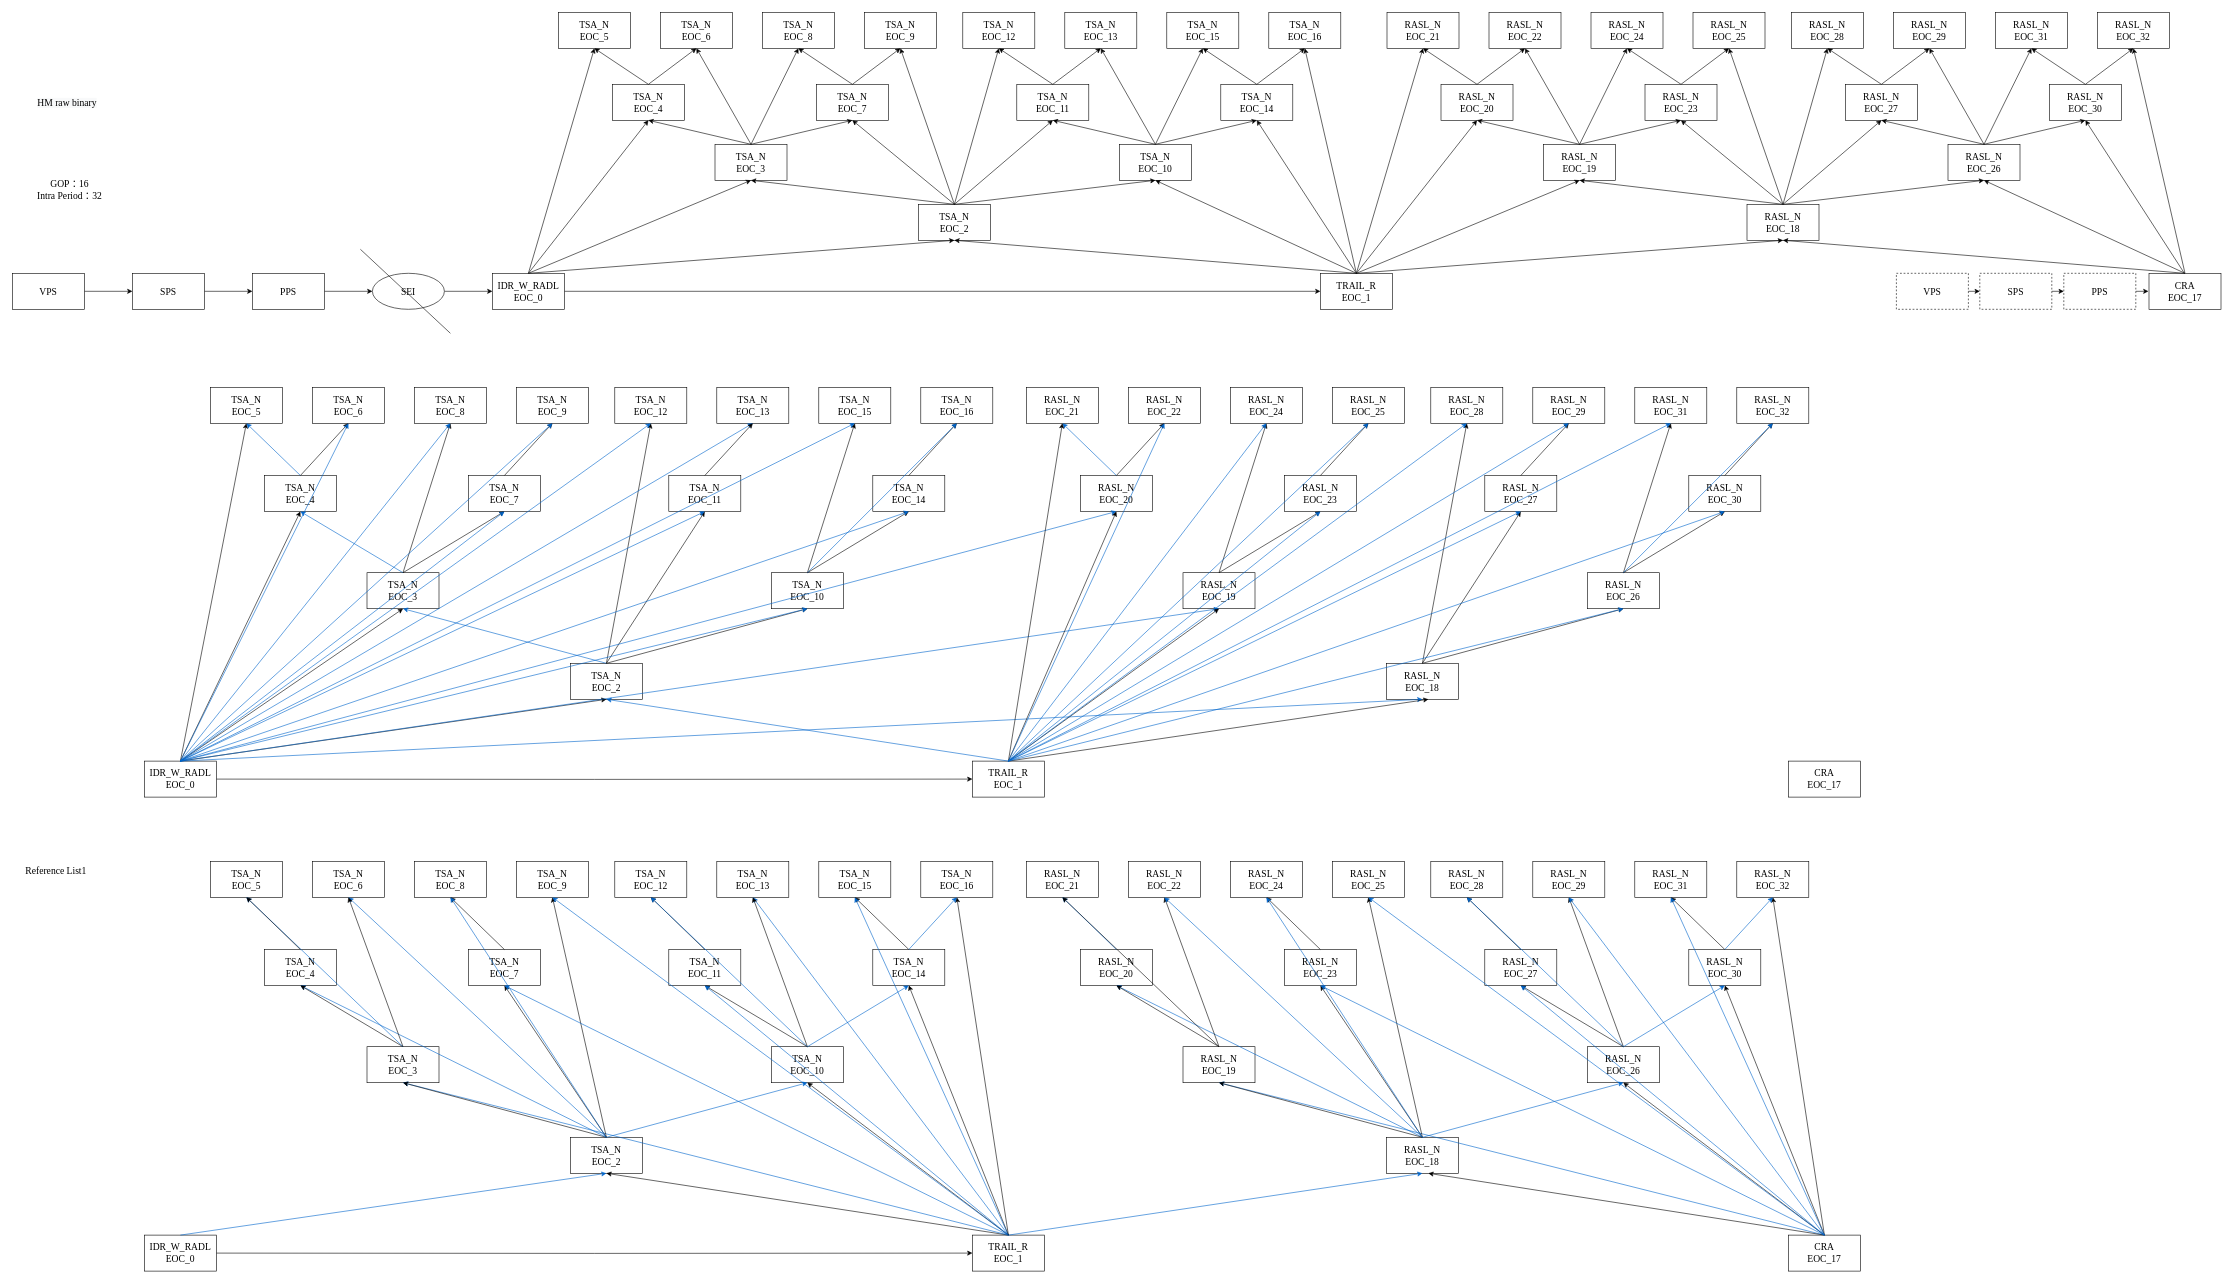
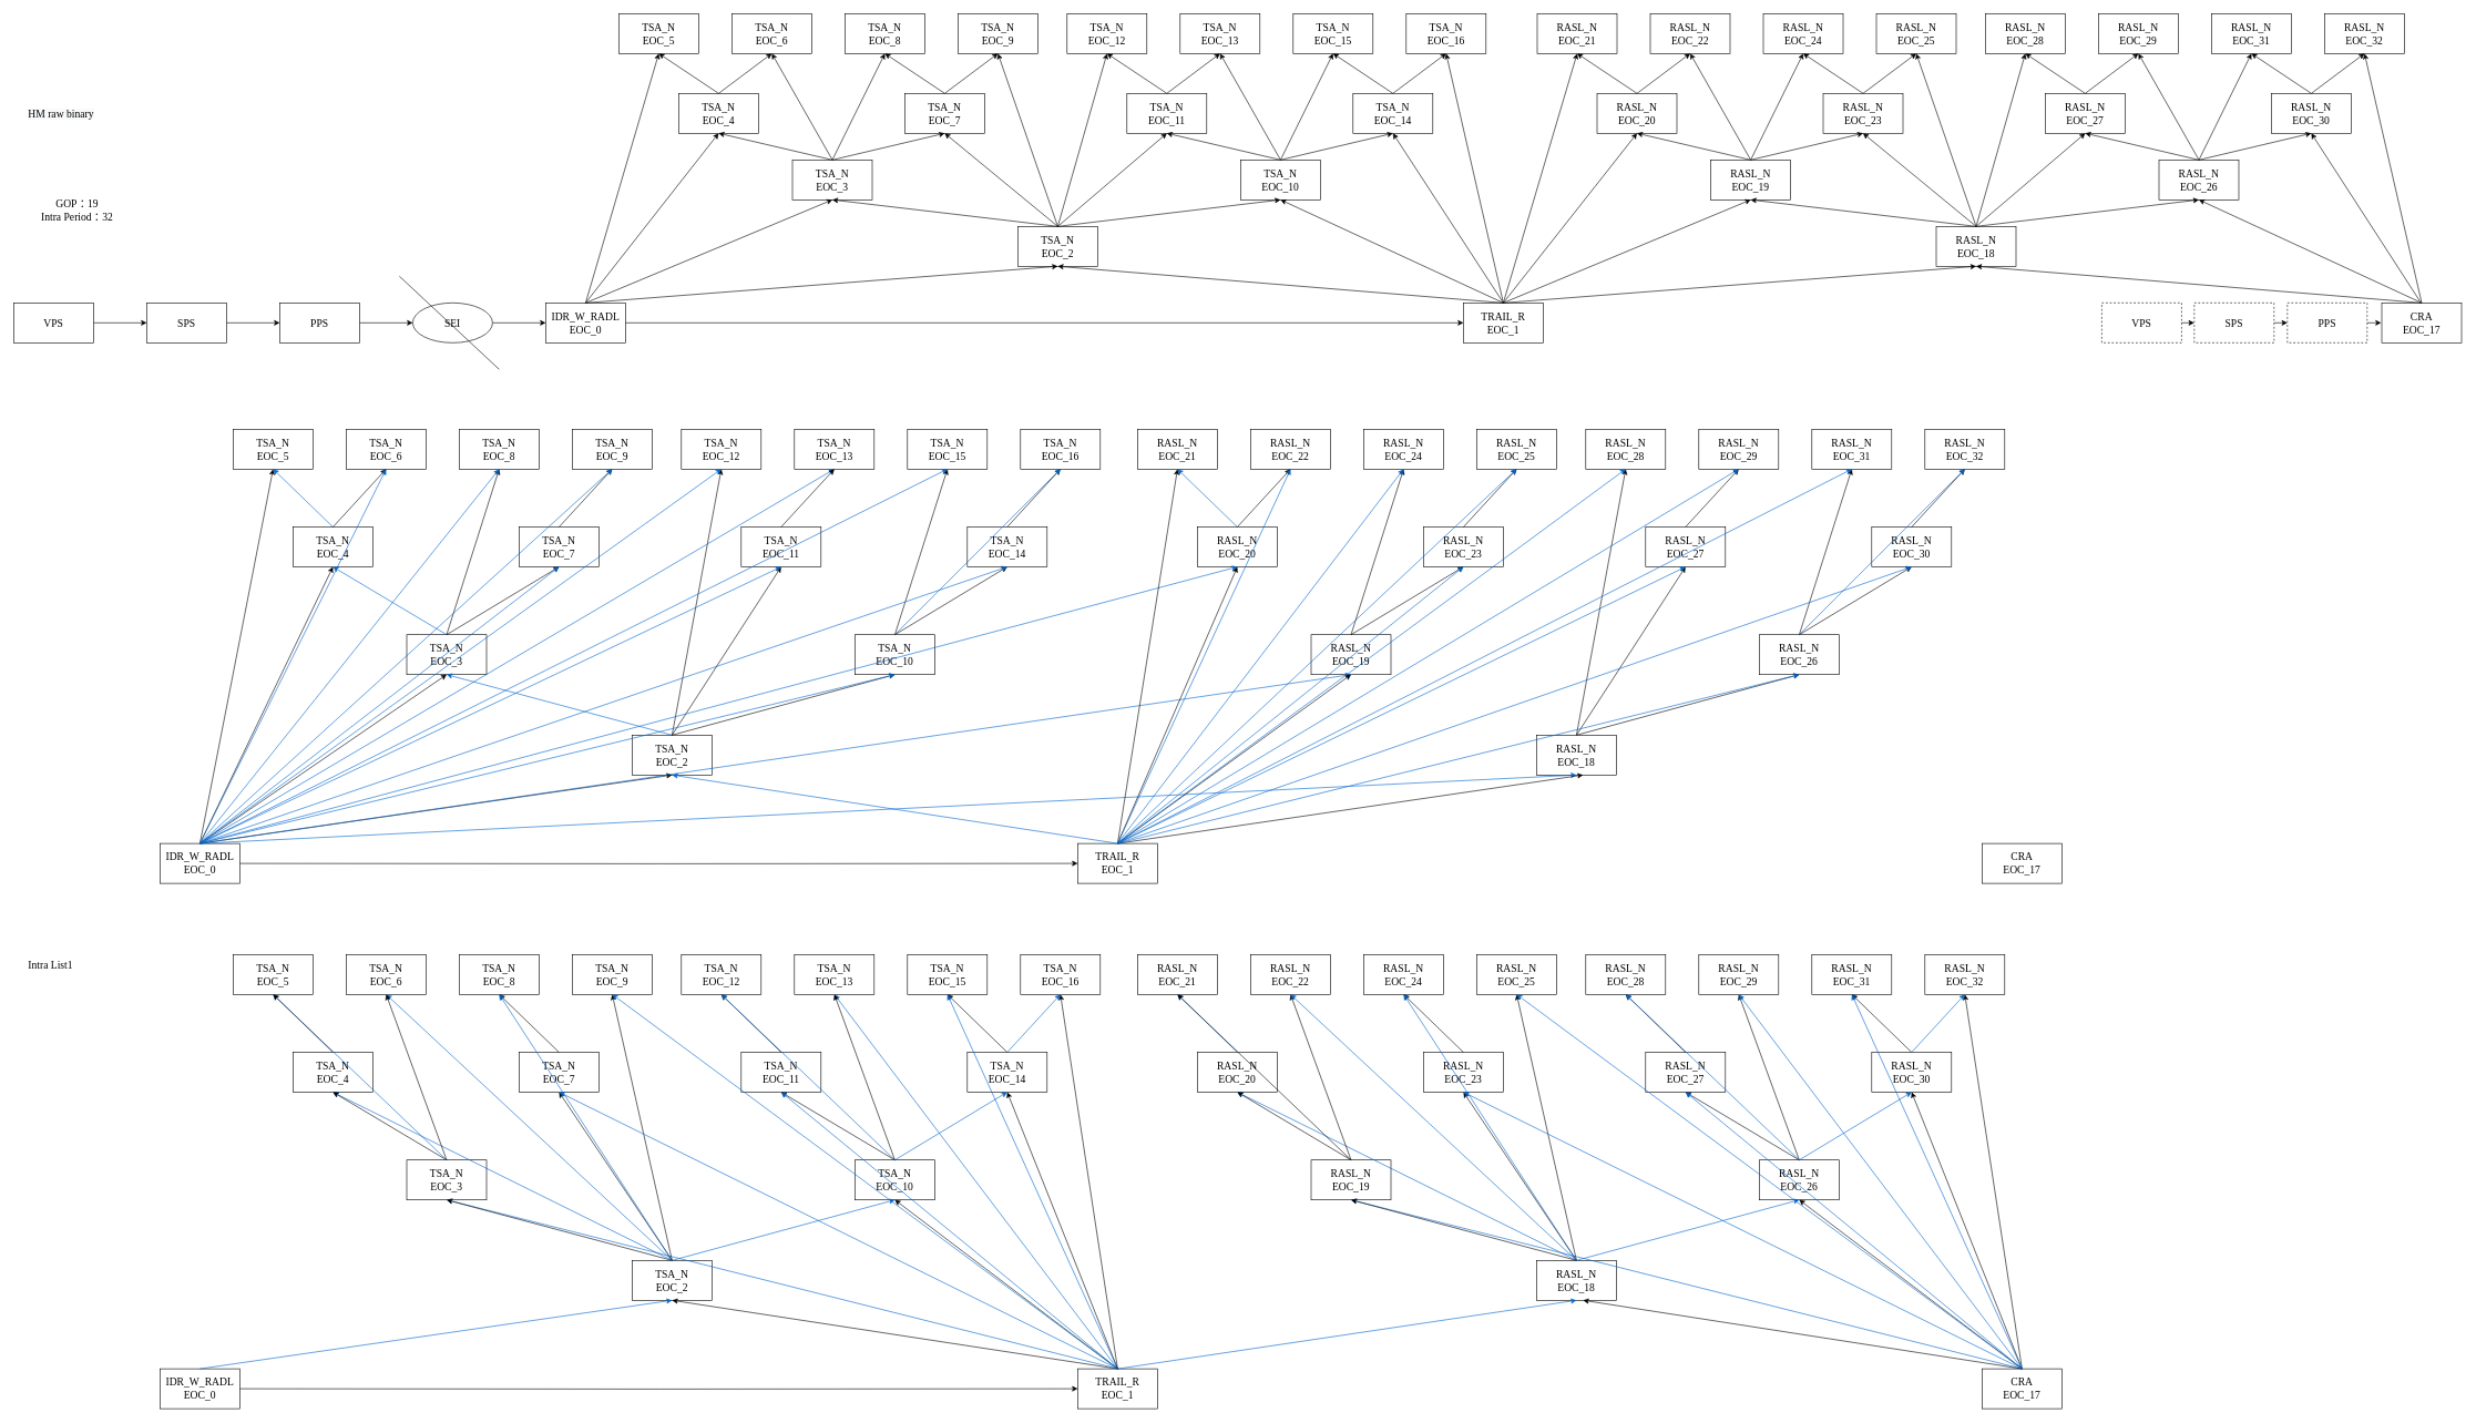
- <mxCell id="52" value="&lt;span style=&quot;color: rgb(0, 0, 0); font-family: &amp;quot;Lucida Console&amp;quot;; font-size: 16px; font-style: normal; font-variant-ligatures: normal; font-variant-caps: normal; font-weight: 400; letter-spacing: normal; orphans: 2; text-align: center; text-indent: 0px; text-transform: none; widows: 2; word-spacing: 0px; -webkit-text-stroke-width: 0px; background-color: rgb(248, 249, 250); text-decoration-thickness: initial; text-decoration-style: initial; text-decoration-color: initial; float: none; display: inline !important;&quot;&gt;HM raw binary&lt;/span&gt;" style="text;whiteSpace=wrap;html=1;fontSize=16;fontFamily=Lucida Console;" vertex="1" parent="1"><mxGeometry x="60" y="155" width="150" height="30" as="geometry" /></mxCell>
+ <mxCell id="52" value="&lt;span style=&quot;color: rgb(0, 0, 0); font-family: &amp;quot;Lucida Console&amp;quot;; font-size: 16px; font-style: normal; font-variant-ligatures: normal; font-variant-caps: normal; font-weight: 400; letter-spacing: normal; orphans: 2; text-align: center; text-indent: 0px; text-transform: none; widows: 2; word-spacing: 0px; -webkit-text-stroke-width: 0px; background-color: rgb(248, 249, 250); text-decoration-thickness: initial; text-decoration-style: initial; text-decoration-color: initial; float: none; display: inline !important;&quot;&gt;HM raw binary&lt;/span&gt;" style="text;whiteSpace=wrap;html=1;fontSize=16;fontFamily=Lucida Console;" vertex="1" parent="1"><mxGeometry x="40" y="155" width="150" height="30" as="geometry" /></mxCell>
- <mxCell id="12" value="GOP：16&lt;br&gt;Intra Period：32" style="text;html=1;resizable=0;autosize=1;align=center;verticalAlign=middle;points=[];fillColor=none;strokeColor=none;rounded=0;fontFamily=Lucida Console;fontSize=16;" vertex="1" parent="1"><mxGeometry x="30" y="295" width="170" height="40" as="geometry" /></mxCell>
+ <mxCell id="12" value="GOP：19&lt;br&gt;Intra Period：32" style="text;html=1;resizable=0;autosize=1;align=center;verticalAlign=middle;points=[];fillColor=none;strokeColor=none;rounded=0;fontFamily=Lucida Console;fontSize=16;" vertex="1" parent="1"><mxGeometry x="30" y="295" width="170" height="40" as="geometry" /></mxCell>
- <mxCell id="255" value="&lt;div style=&quot;text-align: center;&quot;&gt;&lt;span style=&quot;background-color: initial;&quot;&gt;Reference List1&lt;/span&gt;&lt;/div&gt;" style="text;whiteSpace=wrap;html=1;fontSize=16;fontFamily=Lucida Console;" vertex="1" parent="1"><mxGeometry x="40" y="1435" width="150" height="30" as="geometry" /></mxCell>
+ <mxCell id="255" value="&lt;div style=&quot;text-align: center;&quot;&gt;&lt;span style=&quot;background-color: initial;&quot;&gt;Intra List1&lt;/span&gt;&lt;/div&gt;" style="text;whiteSpace=wrap;html=1;fontSize=16;fontFamily=Lucida Console;" vertex="1" parent="1"><mxGeometry x="40" y="1435" width="150" height="30" as="geometry" /></mxCell>
